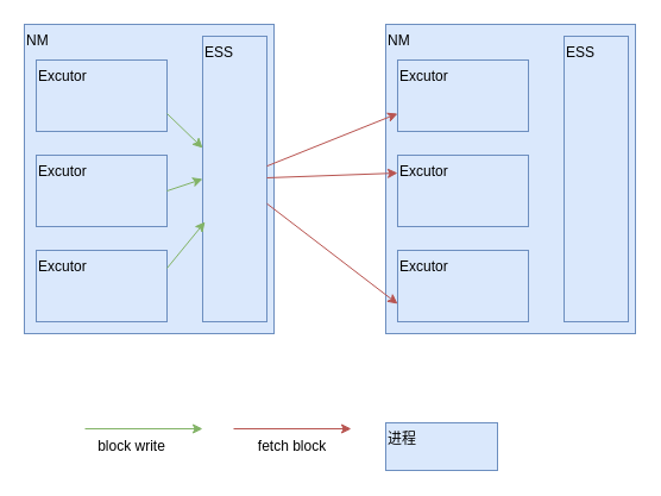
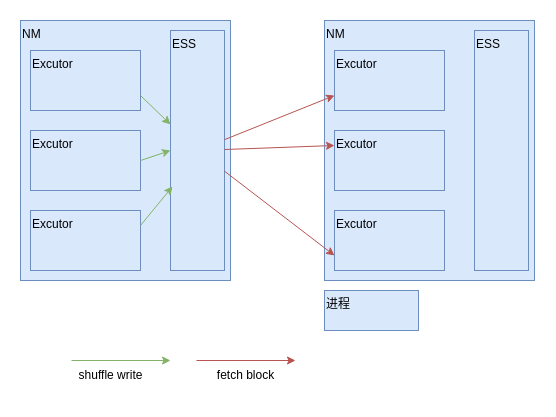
- <mxCell id="16" value="block write" style="text;html=1;align=center;verticalAlign=middle;resizable=0;points=[];autosize=1;strokeColor=none;fillColor=none;" vertex="1" parent="1"><mxGeometry x="65" y="360" width="90" height="30" as="geometry" /></mxCell>
+ <mxCell id="16" value="shuffle write" style="text;html=1;align=center;verticalAlign=middle;resizable=0;points=[];autosize=1;strokeColor=none;fillColor=none;" vertex="1" parent="1"><mxGeometry x="65" y="360" width="90" height="30" as="geometry" /></mxCell>
- <mxCell id="22" value="进程" style="rounded=0;whiteSpace=wrap;html=1;fillColor=#dae8fc;strokeColor=#6c8ebf;verticalAlign=top;align=left;" vertex="1" parent="1"><mxGeometry x="324" y="355" width="94" height="40" as="geometry" /></mxCell>
+ <mxCell id="22" value="进程" style="rounded=0;whiteSpace=wrap;html=1;fillColor=#dae8fc;strokeColor=#6c8ebf;verticalAlign=top;align=left;" vertex="1" parent="1"><mxGeometry x="324" y="290" width="94" height="40" as="geometry" /></mxCell>
